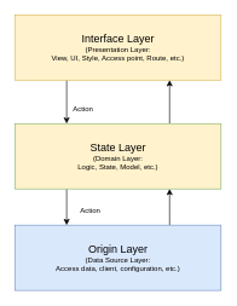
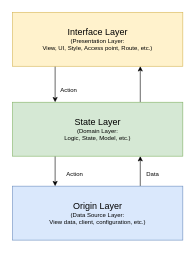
- <mxCell id="8" value="&lt;span style=&quot;font-size: 15px&quot;&gt;State Layer&lt;/span&gt;&lt;br&gt;(Domain Layer:&lt;br&gt;Logic, State, Model, etc.)" style="rounded=0;whiteSpace=wrap;html=1;fontSize=10;fillColor=#fff2cc;strokeColor=#82b366;" vertex="1" parent="1"><mxGeometry x="20" y="170" width="284" height="90" as="geometry" /></mxCell>
+ <mxCell id="8" value="&lt;span style=&quot;font-size: 15px&quot;&gt;State Layer&lt;/span&gt;&lt;br&gt;(Domain Layer:&lt;br&gt;Logic, State, Model, etc.)" style="rounded=0;whiteSpace=wrap;html=1;fontSize=10;fillColor=#d5e8d4;strokeColor=#82b366;" vertex="1" parent="1"><mxGeometry x="20" y="170" width="284" height="90" as="geometry" /></mxCell>
+ <mxCell id="11" value="Data" style="text;html=1;strokeColor=none;fillColor=none;align=center;verticalAlign=middle;whiteSpace=wrap;rounded=0;labelBackgroundColor=none;fontSize=10;fontColor=#000000;" vertex="1" parent="1"><mxGeometry x="234" y="280" width="40" height="20" as="geometry" /></mxCell>
- <mxCell id="5" value="&lt;span style=&quot;font-size: 15px&quot;&gt;Origin Layer&lt;br&gt;&lt;/span&gt;(Data Source Layer:&lt;br&gt;Access data, client, configuration, etc.)" style="rounded=0;whiteSpace=wrap;html=1;fontSize=10;labelBackgroundColor=none;fillColor=#dae8fc;strokeColor=#6c8ebf;" vertex="1" parent="1"><mxGeometry x="20" y="310" width="284" height="90" as="geometry" /></mxCell>
+ <mxCell id="5" value="&lt;span style=&quot;font-size: 15px&quot;&gt;Origin Layer&lt;br&gt;&lt;/span&gt;(Data Source Layer:&lt;br&gt;View data, client, configuration, etc.)" style="rounded=0;whiteSpace=wrap;html=1;fontSize=10;labelBackgroundColor=none;fillColor=#dae8fc;strokeColor=#6c8ebf;" vertex="1" parent="1"><mxGeometry x="20" y="310" width="284" height="90" as="geometry" /></mxCell>
